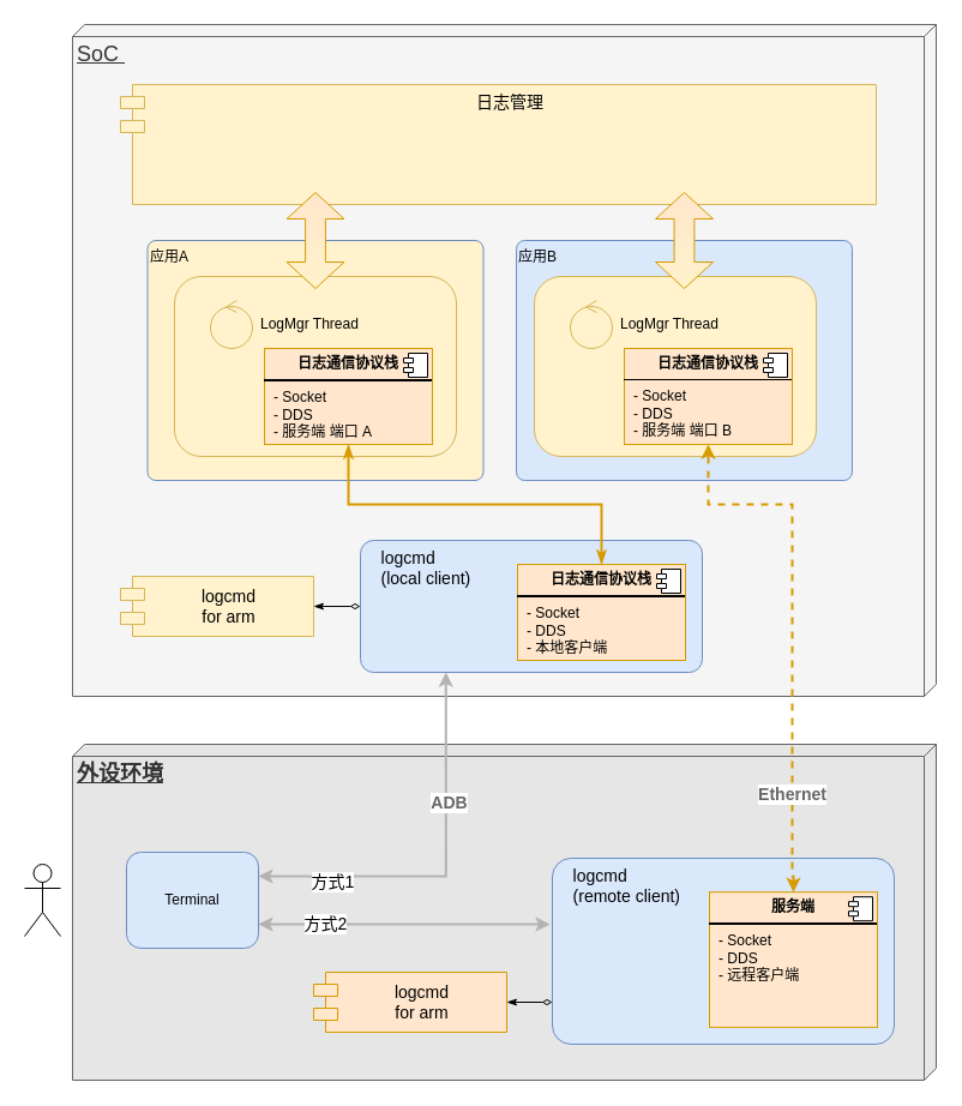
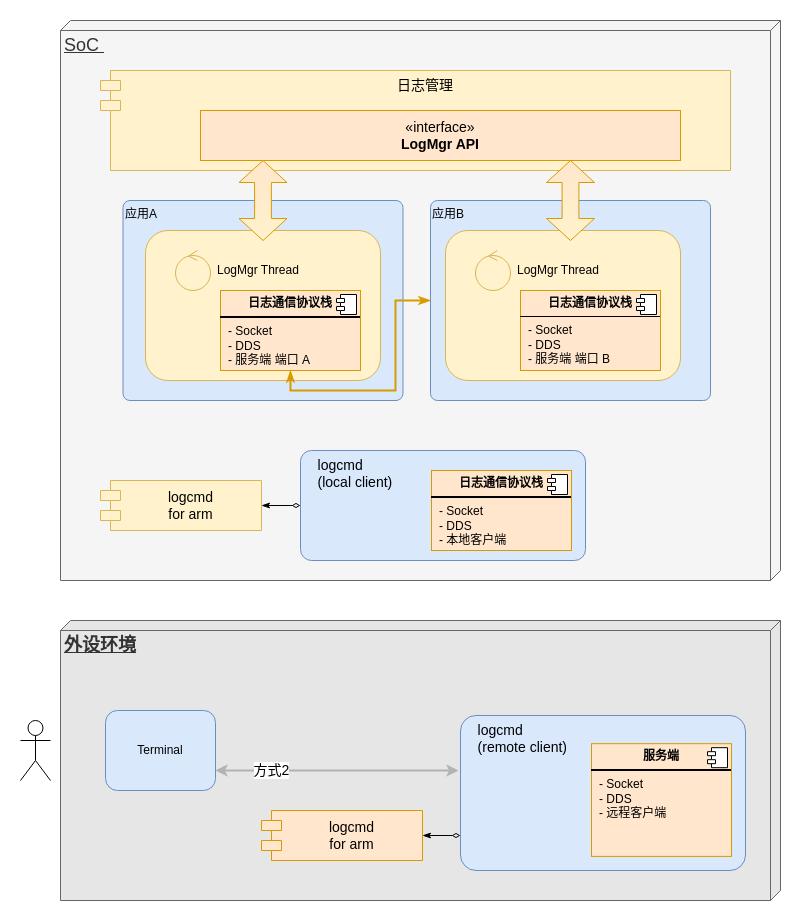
+ <mxCell id="4" value="«interface»&lt;br&gt;&lt;b&gt;LogMgr API&lt;/b&gt;" style="html=1;whiteSpace=wrap;fillColor=#ffe6cc;strokeColor=#d79b00;fontSize=14;" vertex="1" parent="1"><mxGeometry x="200" y="110" width="480" height="50" as="geometry" /></mxCell>
- <mxCell id="14" value="应用A" style="rounded=1;whiteSpace=wrap;html=1;absoluteArcSize=1;arcSize=14;strokeWidth=1;align=left;verticalAlign=top;strokeColor=#6c8ebf;fillColor=#fff2cc;" vertex="1" parent="1"><mxGeometry x="122.5" y="200" width="280" height="200" as="geometry" /></mxCell>
+ <mxCell id="14" value="应用A" style="rounded=1;whiteSpace=wrap;html=1;absoluteArcSize=1;arcSize=14;strokeWidth=1;align=left;verticalAlign=top;strokeColor=#6c8ebf;fillColor=#dae8fc;" vertex="1" parent="1"><mxGeometry x="122.5" y="200" width="280" height="200" as="geometry" /></mxCell>
- <mxCell id="40" style="edgeStyle=orthogonalEdgeStyle;rounded=0;orthogonalLoop=1;jettySize=auto;html=1;exitX=0.5;exitY=1;exitDx=0;exitDy=0;entryX=0.5;entryY=0;entryDx=0;entryDy=0;startArrow=classicThin;startFill=1;endArrow=classicThin;endFill=1;strokeColor=#d79b00;strokeWidth=2;fillColor=#ffe6cc;" edge="1" parent="1" source="18" target="30"><mxGeometry relative="1" as="geometry" /></mxCell>
+ <mxCell id="40" style="edgeStyle=orthogonalEdgeStyle;rounded=0;orthogonalLoop=1;jettySize=auto;html=1;exitX=0.5;exitY=1;exitDx=0;exitDy=0;startArrow=classicThin;startFill=1;endArrow=classicThin;endFill=1;strokeColor=#d79b00;strokeWidth=2;fillColor=#ffe6cc;" edge="1" parent="1" source="18" target="8"><mxGeometry relative="1" as="geometry" /></mxCell>
- <mxCell id="38" style="edgeStyle=orthogonalEdgeStyle;rounded=0;orthogonalLoop=1;jettySize=auto;html=1;exitX=0.5;exitY=0;exitDx=0;exitDy=0;entryX=0.5;entryY=1;entryDx=0;entryDy=0;strokeWidth=2;strokeColor=#d79b00;startArrow=classic;startFill=1;dashed=1;fillColor=#ffe6cc;" edge="1" parent="1" source="34" target="12"><mxGeometry relative="1" as="geometry"><Array as="points"><mxPoint x="661" y="730" /><mxPoint x="660" y="730" /><mxPoint x="660" y="420" /><mxPoint x="590" y="420" /></Array></mxGeometry></mxCell>
- <mxCell id="39" value="&lt;font style=&quot;font-size: 14px;&quot;&gt;&lt;b&gt;Ethernet&lt;/b&gt;&lt;/font&gt;" style="edgeLabel;html=1;align=center;verticalAlign=middle;resizable=0;points=[];fontColor=#666666;" vertex="1" connectable="0" parent="38"><mxGeometry x="-0.838" relative="1" as="geometry"><mxPoint x="-1" y="-47" as="offset" /></mxGeometry></mxCell>
- <mxCell id="22" style="edgeStyle=orthogonalEdgeStyle;rounded=0;orthogonalLoop=1;jettySize=auto;html=1;exitX=1;exitY=0.25;exitDx=0;exitDy=0;entryX=0.25;entryY=1;entryDx=0;entryDy=0;strokeColor=#B3B3B3;startArrow=classic;startFill=1;strokeWidth=2;" edge="1" parent="1" source="27" target="29"><mxGeometry relative="1" as="geometry" /></mxCell>
- <mxCell id="23" value="&lt;font style=&quot;font-size: 14px;&quot;&gt;方式1&lt;/font&gt;" style="edgeLabel;html=1;align=center;verticalAlign=middle;resizable=0;points=[];" vertex="1" connectable="0" parent="22"><mxGeometry x="-0.625" y="-4" relative="1" as="geometry"><mxPoint as="offset" /></mxGeometry></mxCell>
- <mxCell id="24" value="&lt;font style=&quot;font-size: 14px; color: rgb(102, 102, 102);&quot;&gt;&lt;b&gt;ADB&lt;/b&gt;&lt;/font&gt;" style="edgeLabel;html=1;align=center;verticalAlign=middle;resizable=0;points=[];" vertex="1" connectable="0" parent="22"><mxGeometry x="0.334" y="-2" relative="1" as="geometry"><mxPoint as="offset" /></mxGeometry></mxCell>
